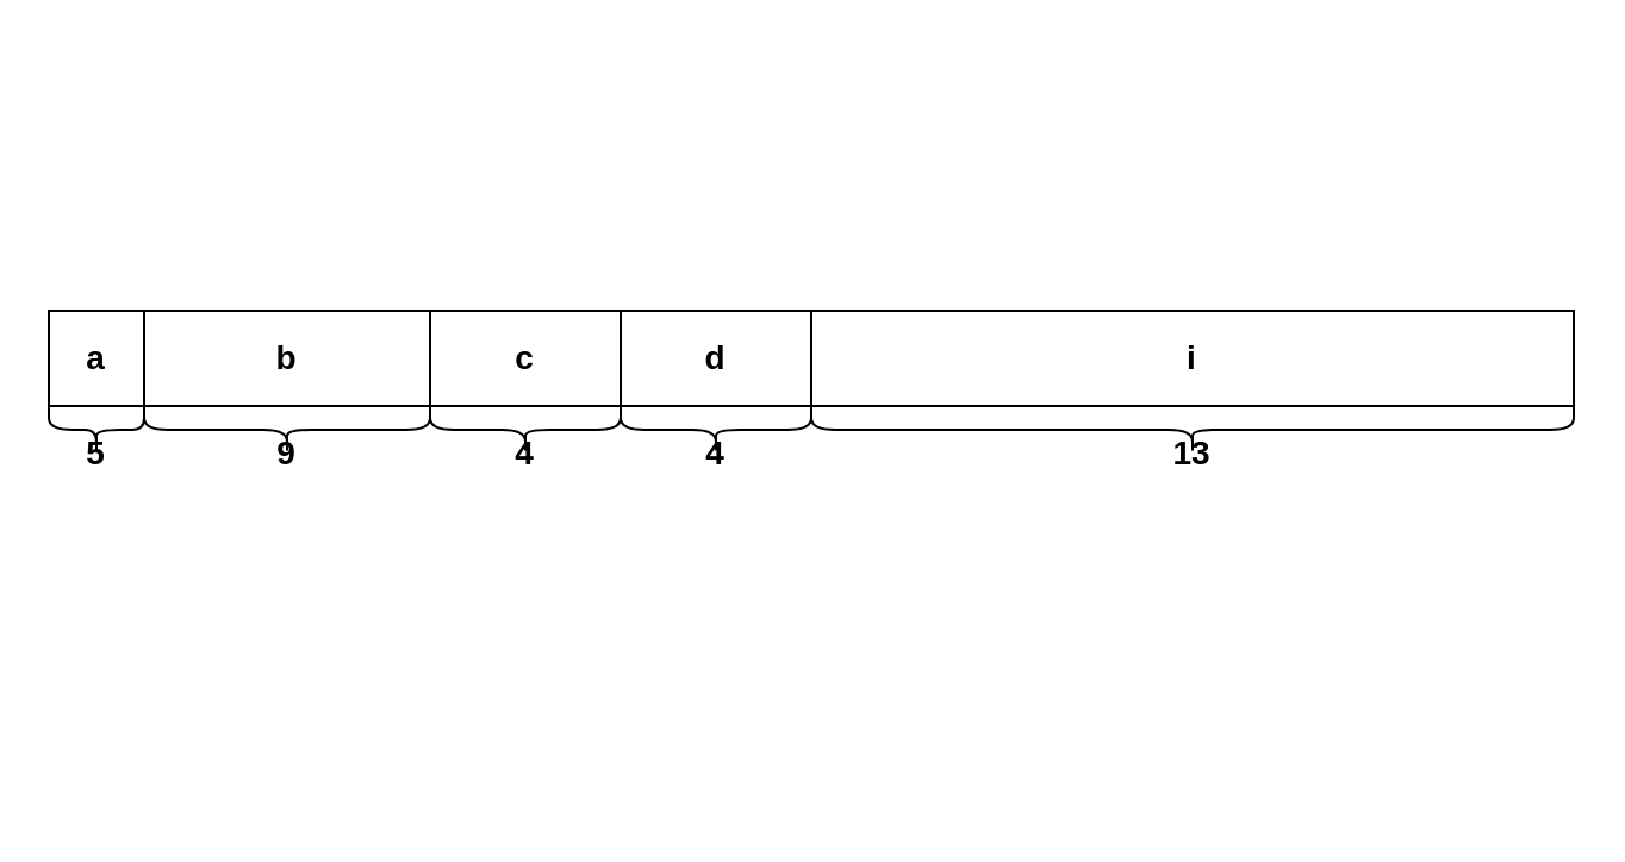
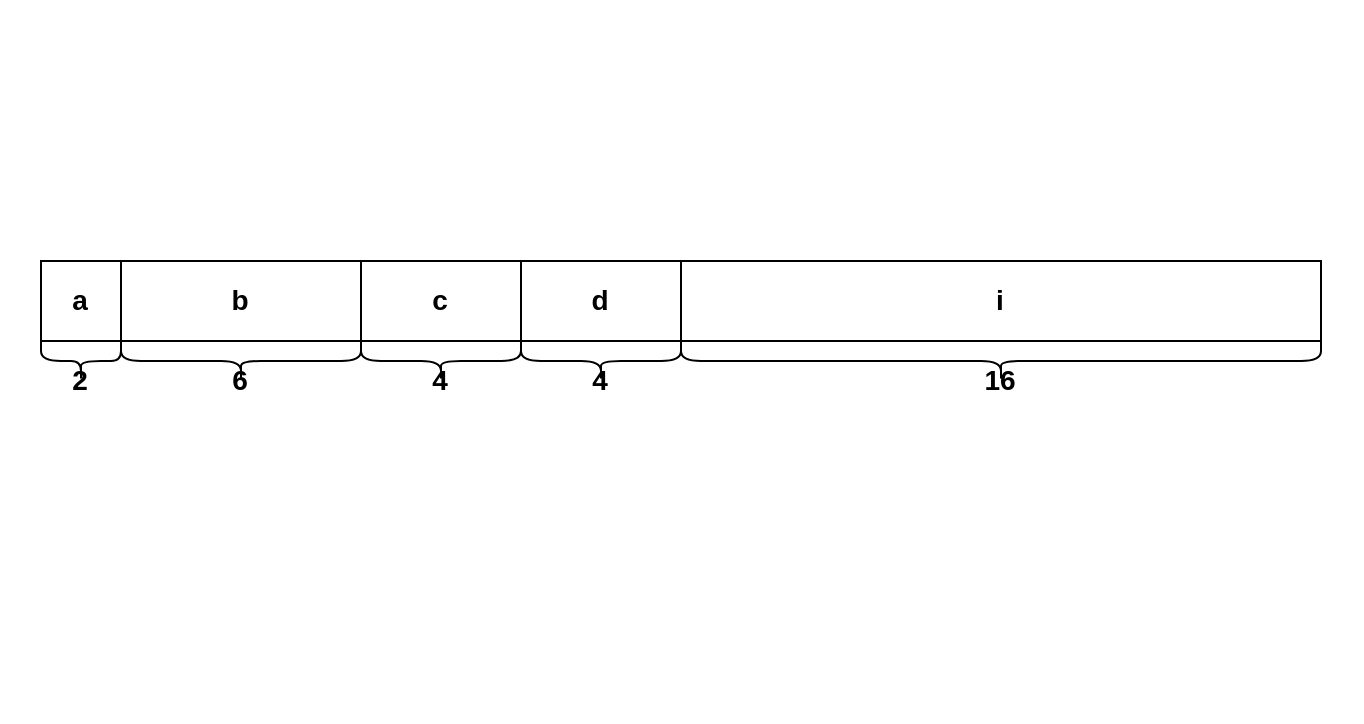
- <mxCell id="5" value="&lt;font style=&quot;font-size: 14px&quot;&gt;&lt;b&gt;5&lt;/b&gt;&lt;/font&gt;" style="text;html=1;strokeColor=none;fillColor=none;align=center;verticalAlign=middle;whiteSpace=wrap;rounded=0;" vertex="1" parent="1"><mxGeometry x="20" y="170" width="40" height="40" as="geometry" /></mxCell>
+ <mxCell id="5" value="&lt;font style=&quot;font-size: 14px&quot;&gt;&lt;b&gt;2&lt;/b&gt;&lt;/font&gt;" style="text;html=1;strokeColor=none;fillColor=none;align=center;verticalAlign=middle;whiteSpace=wrap;rounded=0;" vertex="1" parent="1"><mxGeometry x="20" y="170" width="40" height="40" as="geometry" /></mxCell>
- <mxCell id="12" value="&lt;font style=&quot;font-size: 14px&quot;&gt;&lt;b&gt;9&lt;/b&gt;&lt;/font&gt;" style="text;html=1;strokeColor=none;fillColor=none;align=center;verticalAlign=middle;whiteSpace=wrap;rounded=0;" vertex="1" parent="1"><mxGeometry x="100" y="170" width="40" height="40" as="geometry" /></mxCell>
+ <mxCell id="12" value="&lt;font style=&quot;font-size: 14px&quot;&gt;&lt;b&gt;6&lt;/b&gt;&lt;/font&gt;" style="text;html=1;strokeColor=none;fillColor=none;align=center;verticalAlign=middle;whiteSpace=wrap;rounded=0;" vertex="1" parent="1"><mxGeometry x="100" y="170" width="40" height="40" as="geometry" /></mxCell>
- <mxCell id="16" value="&lt;font style=&quot;font-size: 14px&quot;&gt;&lt;b&gt;13&lt;/b&gt;&lt;/font&gt;" style="text;html=1;strokeColor=none;fillColor=none;align=center;verticalAlign=middle;whiteSpace=wrap;rounded=0;" vertex="1" parent="1"><mxGeometry x="480" y="170" width="40" height="40" as="geometry" /></mxCell>
+ <mxCell id="16" value="&lt;font style=&quot;font-size: 14px&quot;&gt;&lt;b&gt;16&lt;/b&gt;&lt;/font&gt;" style="text;html=1;strokeColor=none;fillColor=none;align=center;verticalAlign=middle;whiteSpace=wrap;rounded=0;" vertex="1" parent="1"><mxGeometry x="480" y="170" width="40" height="40" as="geometry" /></mxCell>
